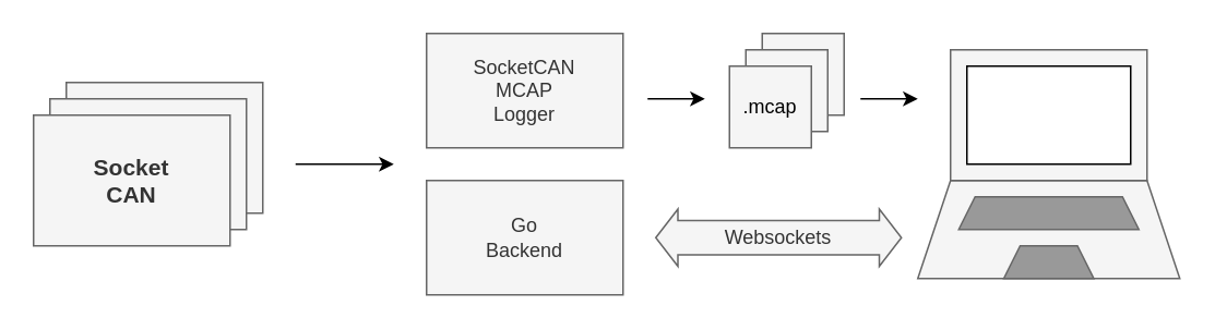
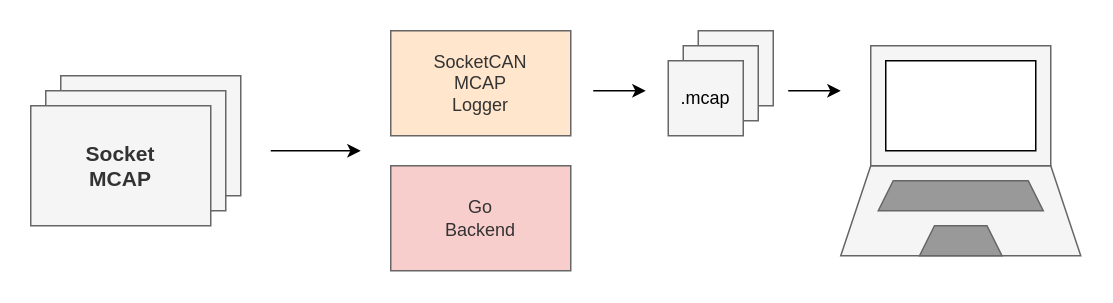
- <mxCell id="7" value="SocketCAN&lt;br&gt;MCAP&lt;br&gt;Logger" style="rounded=0;whiteSpace=wrap;html=1;fillColor=#f5f5f5;fontColor=#333333;strokeColor=#666666;" parent="1" vertex="1"><mxGeometry x="260" y="20" width="120" height="70" as="geometry" /></mxCell>
+ <mxCell id="7" value="SocketCAN&lt;br&gt;MCAP&lt;br&gt;Logger" style="rounded=0;whiteSpace=wrap;html=1;fillColor=#ffe6cc;fontColor=#333333;strokeColor=#666666;" parent="1" vertex="1"><mxGeometry x="260" y="20" width="120" height="70" as="geometry" /></mxCell>
- <mxCell id="6" value="&lt;font style=&quot;font-size: 14px;&quot;&gt;&lt;b&gt;Socket&lt;br&gt;CAN&lt;/b&gt;&lt;/font&gt;" style="rounded=0;whiteSpace=wrap;html=1;fillColor=#f5f5f5;fontColor=#333333;strokeColor=#666666;" parent="1" vertex="1"><mxGeometry x="20" y="70" width="120" height="80" as="geometry" /></mxCell>
+ <mxCell id="6" value="&lt;font style=&quot;font-size: 14px;&quot;&gt;&lt;b&gt;Socket&lt;br&gt;MCAP&lt;/b&gt;&lt;/font&gt;" style="rounded=0;whiteSpace=wrap;html=1;fillColor=#f5f5f5;fontColor=#333333;strokeColor=#666666;" parent="1" vertex="1"><mxGeometry x="20" y="70" width="120" height="80" as="geometry" /></mxCell>
- <mxCell id="8" value="Go&lt;br&gt;Backend" style="rounded=0;whiteSpace=wrap;html=1;fillColor=#f5f5f5;fontColor=#333333;strokeColor=#666666;" parent="1" vertex="1"><mxGeometry x="260" y="110" width="120" height="70" as="geometry" /></mxCell>
+ <mxCell id="8" value="Go&lt;br&gt;Backend" style="rounded=0;whiteSpace=wrap;html=1;fillColor=#f8cecc;fontColor=#333333;strokeColor=#666666;" parent="1" vertex="1"><mxGeometry x="260" y="110" width="120" height="70" as="geometry" /></mxCell>
- <mxCell id="16" value="Websockets" style="shape=doubleArrow;whiteSpace=wrap;html=1;arrowWidth=0.604;arrowSize=0.09;fillColor=#f5f5f5;fontColor=#333333;strokeColor=#666666;" parent="1" vertex="1"><mxGeometry x="400" y="127.5" width="150" height="35" as="geometry" /></mxCell>
